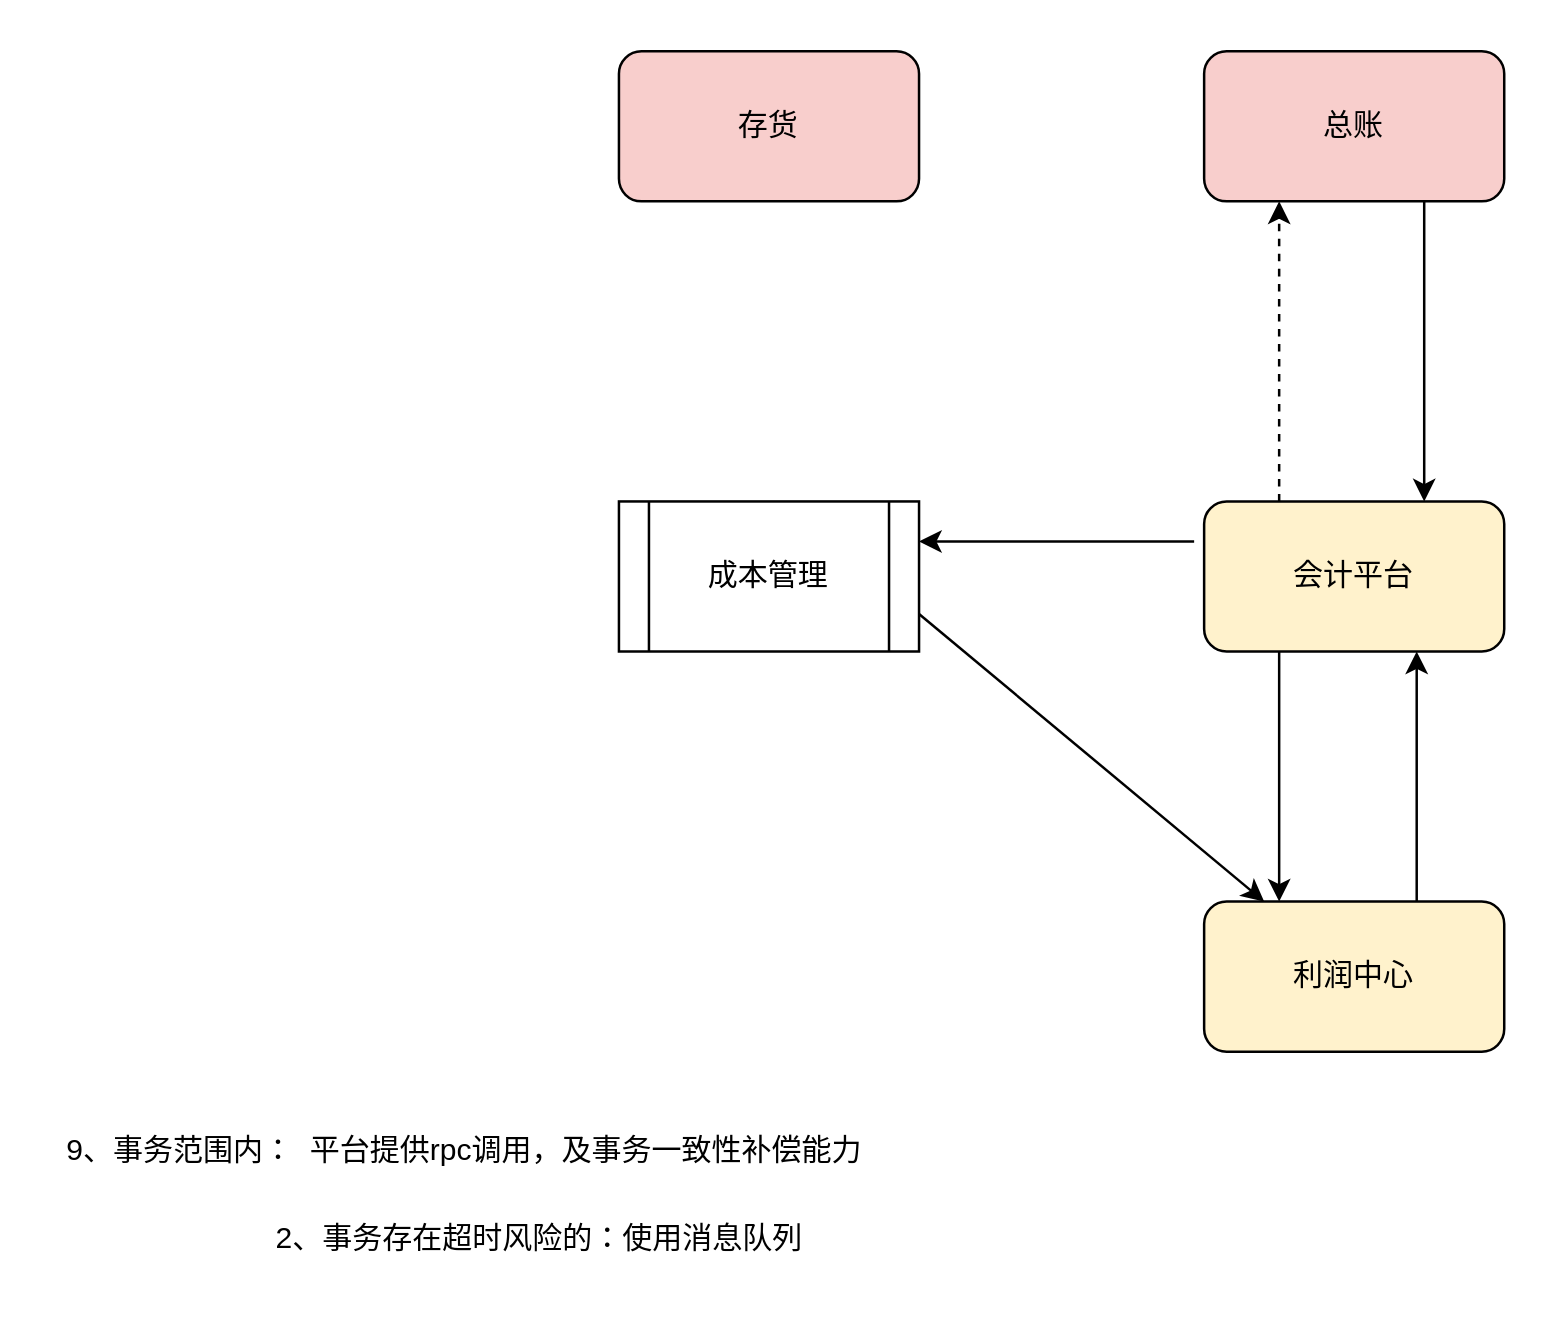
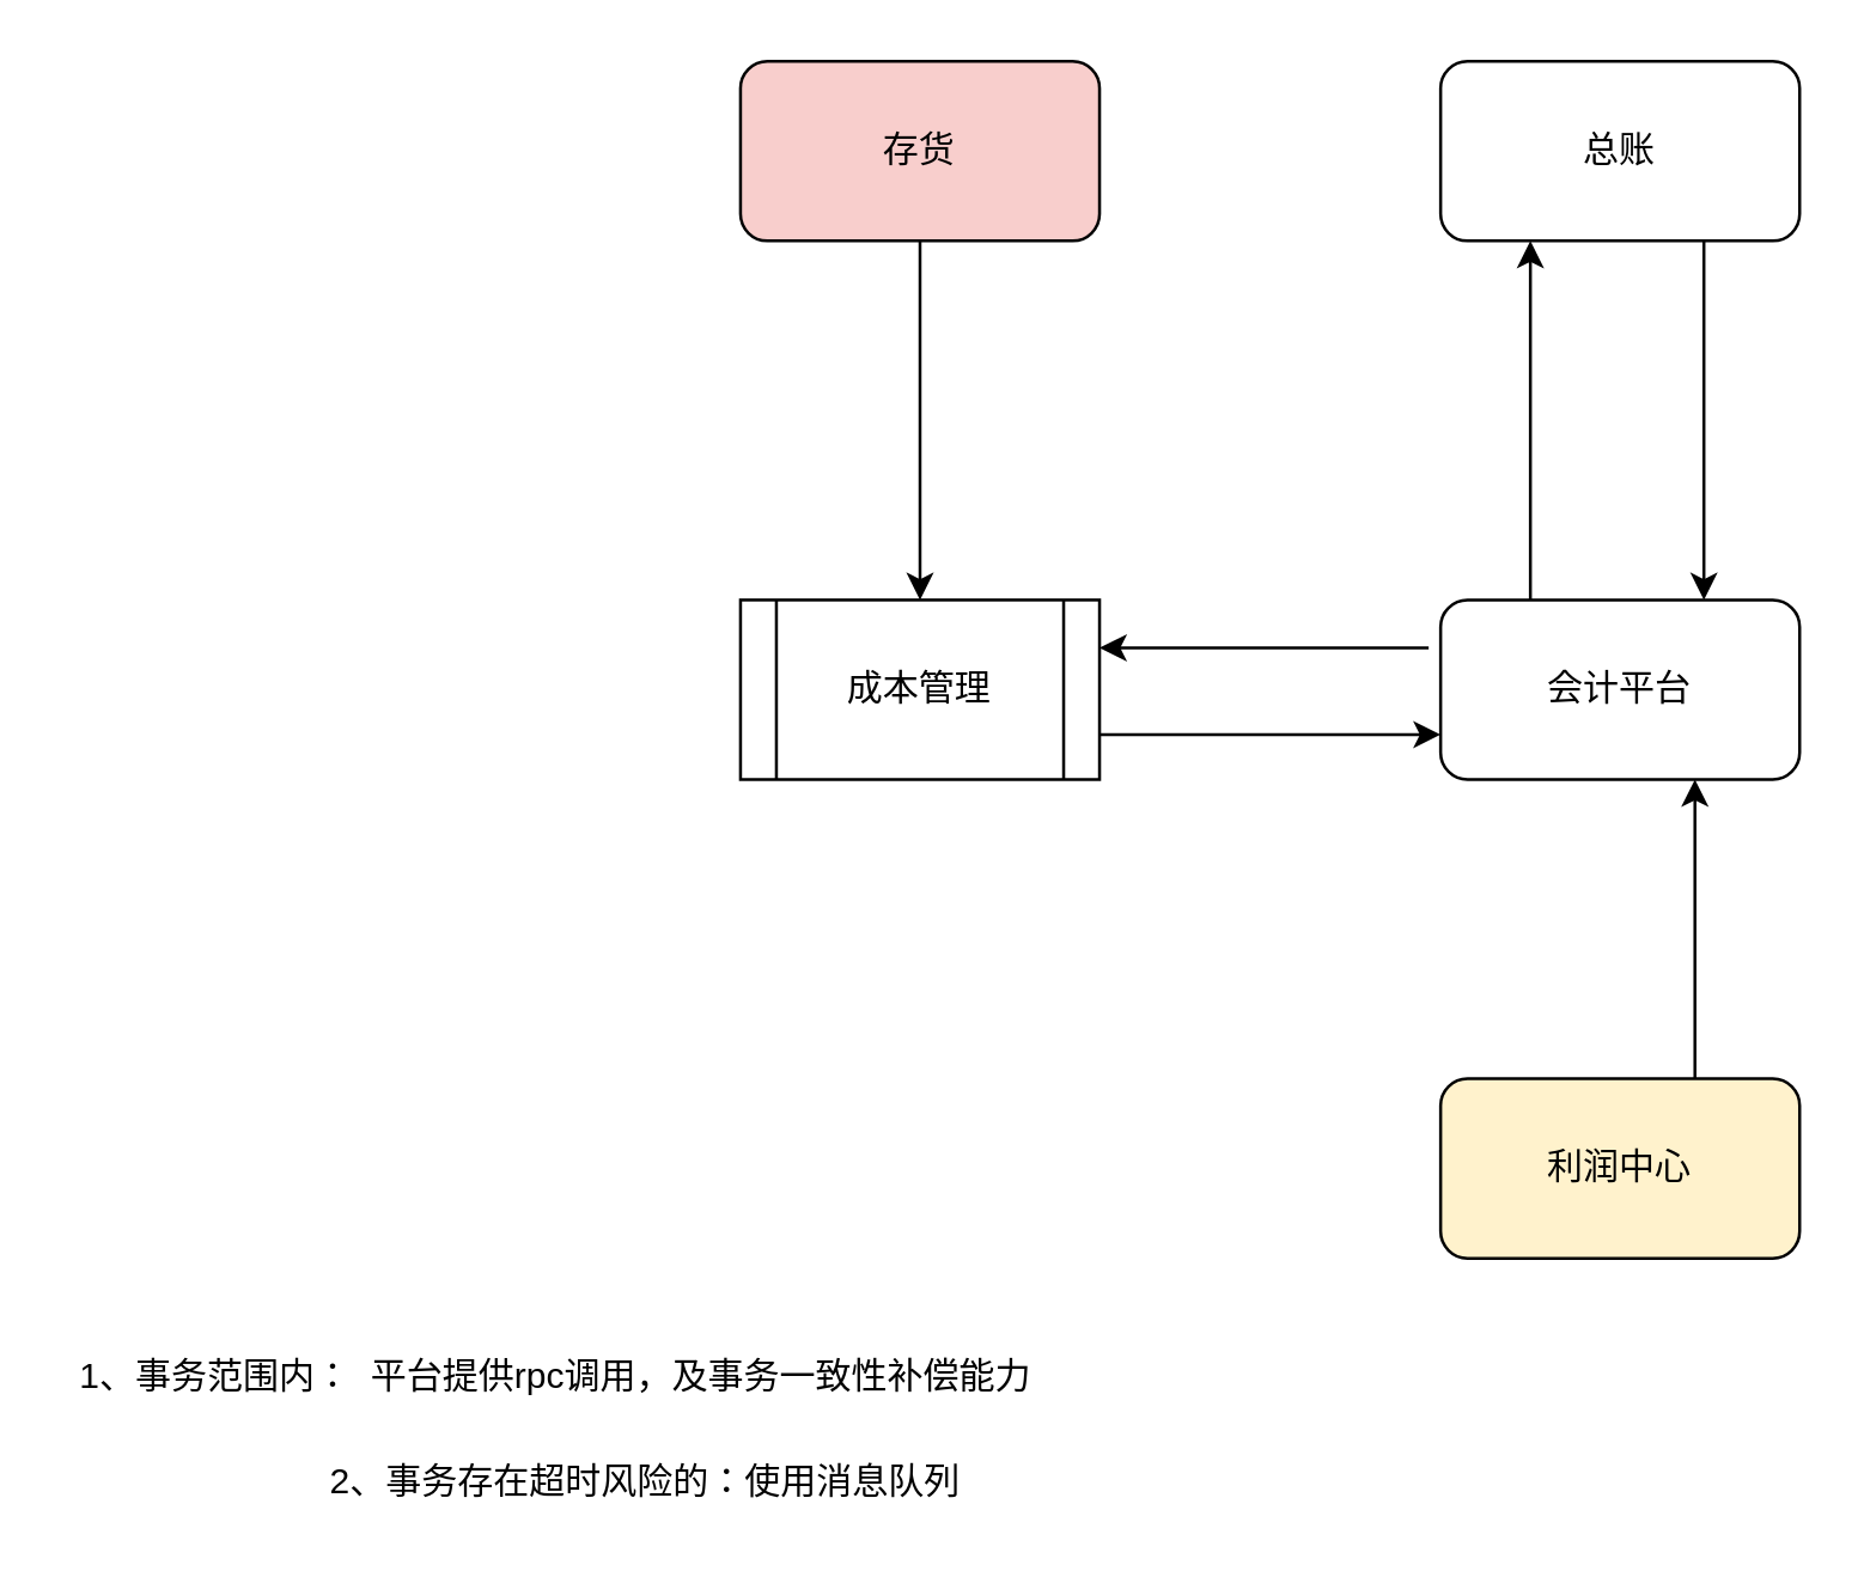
- <mxCell id="8" value="总账" style="rounded=1;whiteSpace=wrap;html=1;fillColor=#f8cecc;" vertex="1" parent="1"><mxGeometry x="481" y="20" width="120" height="60" as="geometry" /></mxCell>
+ <mxCell id="8" value="总账" style="rounded=1;whiteSpace=wrap;html=1;" vertex="1" parent="1"><mxGeometry x="481" y="20" width="120" height="60" as="geometry" /></mxCell>
+ <mxCell id="3" style="edgeStyle=orthogonalEdgeStyle;rounded=0;orthogonalLoop=1;jettySize=auto;html=1;exitX=0.5;exitY=1;exitDx=0;exitDy=0;entryX=0.5;entryY=0;entryDx=0;entryDy=0;" edge="1" parent="1" source="4" target="2"><mxGeometry relative="1" as="geometry" /></mxCell>
- <mxCell id="6" style="edgeStyle=orthogonalEdgeStyle;rounded=0;orthogonalLoop=1;jettySize=auto;html=1;exitX=0.25;exitY=0;exitDx=0;exitDy=0;entryX=0.25;entryY=1;entryDx=0;entryDy=0;dashed=1;" edge="1" parent="1" source="7" target="8"><mxGeometry relative="1" as="geometry" /></mxCell>
+ <mxCell id="6" style="edgeStyle=orthogonalEdgeStyle;rounded=0;orthogonalLoop=1;jettySize=auto;html=1;exitX=0.25;exitY=0;exitDx=0;exitDy=0;entryX=0.25;entryY=1;entryDx=0;entryDy=0;" edge="1" parent="1" source="7" target="8"><mxGeometry relative="1" as="geometry" /></mxCell>
- <mxCell id="7" value="会计平台" style="rounded=1;whiteSpace=wrap;html=1;fillColor=#fff2cc;" vertex="1" parent="1"><mxGeometry x="481" y="200" width="120" height="60" as="geometry" /></mxCell>
+ <mxCell id="7" value="会计平台" style="rounded=1;whiteSpace=wrap;html=1;" vertex="1" parent="1"><mxGeometry x="481" y="200" width="120" height="60" as="geometry" /></mxCell>
- <mxCell id="13" value="" style="endArrow=classic;html=1;exitX=1;exitY=0.75;exitDx=0;exitDy=0;" edge="1" parent="1" source="2" target="10"><mxGeometry width="50" height="50" relative="1" as="geometry"><mxPoint x="387" y="270" as="sourcePoint" /><mxPoint x="437" y="220" as="targetPoint" /></mxGeometry></mxCell>
+ <mxCell id="13" value="" style="endArrow=classic;html=1;exitX=1;exitY=0.75;exitDx=0;exitDy=0;entryX=0;entryY=0.75;entryDx=0;entryDy=0;" edge="1" parent="1" source="2" target="7"><mxGeometry width="50" height="50" relative="1" as="geometry"><mxPoint x="387" y="270" as="sourcePoint" /><mxPoint x="437" y="220" as="targetPoint" /></mxGeometry></mxCell>
- <mxCell id="5" style="edgeStyle=orthogonalEdgeStyle;rounded=0;orthogonalLoop=1;jettySize=auto;html=1;exitX=0.25;exitY=1;exitDx=0;exitDy=0;entryX=0.25;entryY=0;entryDx=0;entryDy=0;" edge="1" parent="1" source="7" target="10"><mxGeometry relative="1" as="geometry" /></mxCell>
- <mxCell id="14" value="9、事务范围内：&amp;nbsp; 平台提供rpc调用，及事务一致性补偿能力" style="text;html=1;align=center;verticalAlign=middle;resizable=0;points=[];autosize=1;" vertex="1" parent="1"><mxGeometry x="20" y="450" width="330" height="20" as="geometry" /></mxCell>
+ <mxCell id="14" value="1、事务范围内：&amp;nbsp; 平台提供rpc调用，及事务一致性补偿能力" style="text;html=1;align=center;verticalAlign=middle;resizable=0;points=[];autosize=1;" vertex="1" parent="1"><mxGeometry x="20" y="450" width="330" height="20" as="geometry" /></mxCell>
